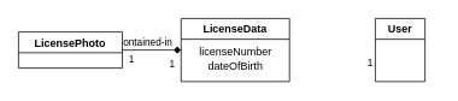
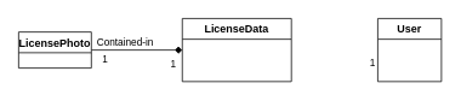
- <mxCell id="6" value="LicensePhoto" style="swimlane;" parent="1" vertex="1"><mxGeometry x="20" y="35" width="115" height="40" as="geometry" /></mxCell>
+ <mxCell id="6" value="LicensePhoto" style="swimlane;" parent="1" vertex="1"><mxGeometry x="20" y="35" width="80" height="40" as="geometry" /></mxCell>
- <mxCell id="2" value="User" style="swimlane;" parent="1" vertex="1"><mxGeometry x="415" y="20" width="55" height="70" as="geometry" /></mxCell>
+ <mxCell id="2" value="User" style="swimlane;" parent="1" vertex="1"><mxGeometry x="415" y="20" width="70" height="70" as="geometry" /></mxCell>
- <mxCell id="8" value="&lt;div&gt;licenseNumber&lt;br&gt;&lt;/div&gt;&lt;div&gt;dateOfBirth&lt;br&gt;&lt;/div&gt;" style="text;html=1;align=center;verticalAlign=middle;resizable=0;points=[];autosize=1;strokeColor=none;fillColor=none;" parent="7" vertex="1"><mxGeometry x="10" y="30" width="100" height="30" as="geometry" /></mxCell>
